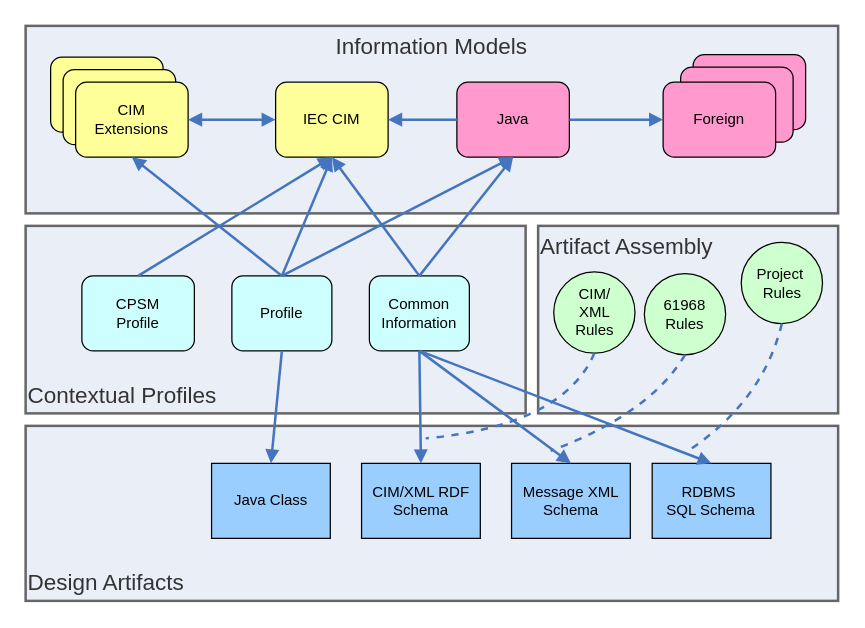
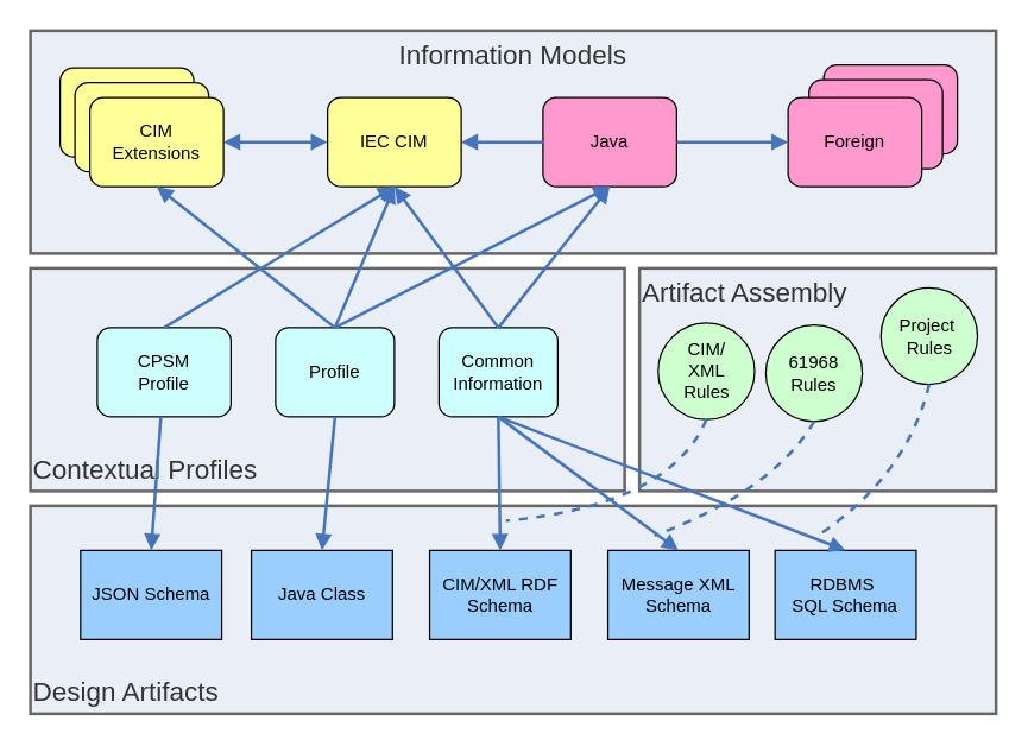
+ <mxCell id="35" value="" style="endArrow=block;html=1;rounded=0;strokeColor=#4475be;strokeWidth=2;endFill=1;entryX=0.5;entryY=0;entryDx=0;entryDy=0;" edge="1" parent="1" source="6" target="20"><mxGeometry width="50" height="50" relative="1" as="geometry"><mxPoint x="120" y="230" as="sourcePoint" /><mxPoint x="275" y="135" as="targetPoint" /></mxGeometry></mxCell>
+ <mxCell id="20" value="JSON Schema" style="rounded=0;whiteSpace=wrap;html=1;fillColor=#99ceff;" vertex="1" parent="1"><mxGeometry x="53.75" y="370" width="95" height="60" as="geometry" /></mxCell>
